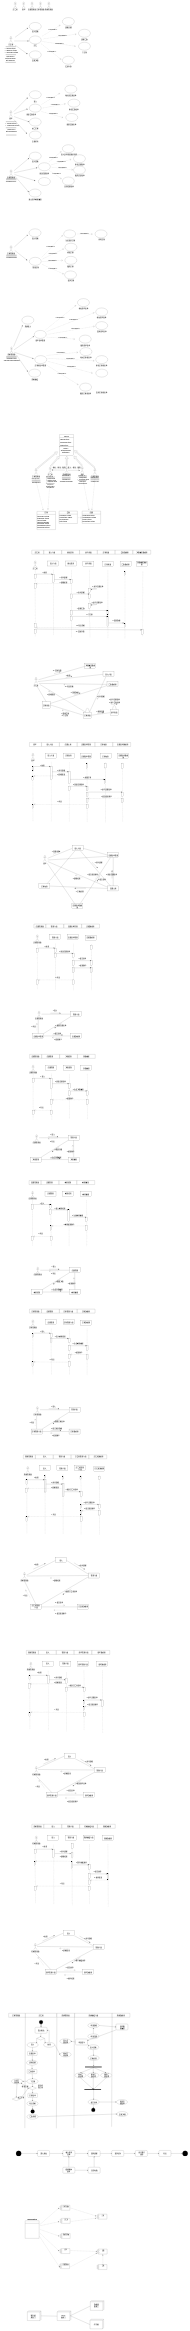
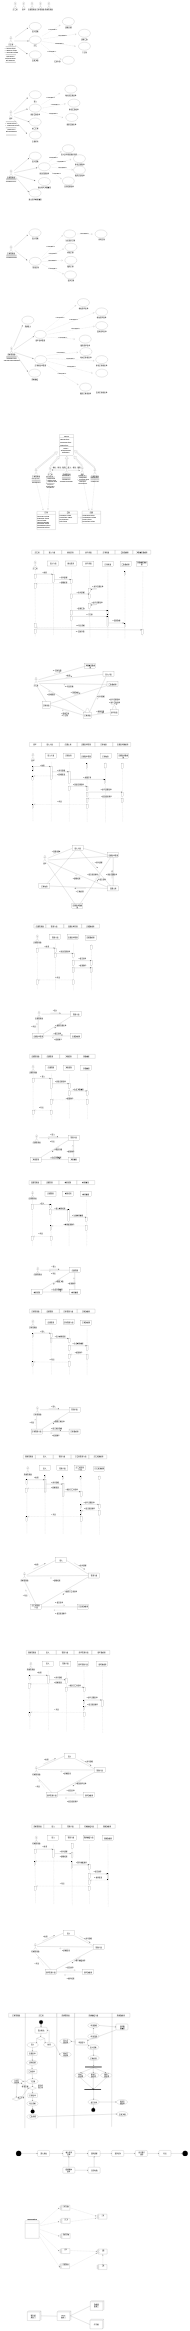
- <mxCell id="29" value="餐到付款" style="text;html=1;strokeColor=none;fillColor=none;align=center;verticalAlign=middle;whiteSpace=wrap;rounded=0;fontSize=16;" vertex="1" parent="1"><mxGeometry x="647.5" y="652" width="69" height="30" as="geometry" /></mxCell>
+ <mxCell id="29" value="餐到付款" style="text;html=1;strokeColor=none;fillColor=none;align=center;verticalAlign=middle;whiteSpace=wrap;rounded=0;fontSize=16;" vertex="1" parent="1"><mxGeometry x="537.5" y="597" width="69" height="30" as="geometry" /></mxCell>
- <mxCell id="57" value="更新餐飲信息" style="text;html=1;strokeColor=none;fillColor=none;align=center;verticalAlign=middle;whiteSpace=wrap;rounded=0;fontSize=16;" vertex="1" parent="1"><mxGeometry x="261.75" y="1134" width="98.5" height="30" as="geometry" /></mxCell>
+ <mxCell id="57" value="更新餐飲信息" style="text;html=1;strokeColor=none;fillColor=none;align=center;verticalAlign=middle;whiteSpace=wrap;rounded=0;fontSize=16;" vertex="1" parent="1"><mxGeometry x="301.75" y="1134" width="98.5" height="30" as="geometry" /></mxCell>
+ <mxCell id="91" value="建立客戶評價檔案" style="text;html=1;strokeColor=none;fillColor=none;align=center;verticalAlign=middle;whiteSpace=wrap;rounded=0;fontSize=16;" vertex="1" parent="1"><mxGeometry x="374.25" y="1860" width="136.5" height="30" as="geometry" /></mxCell>
